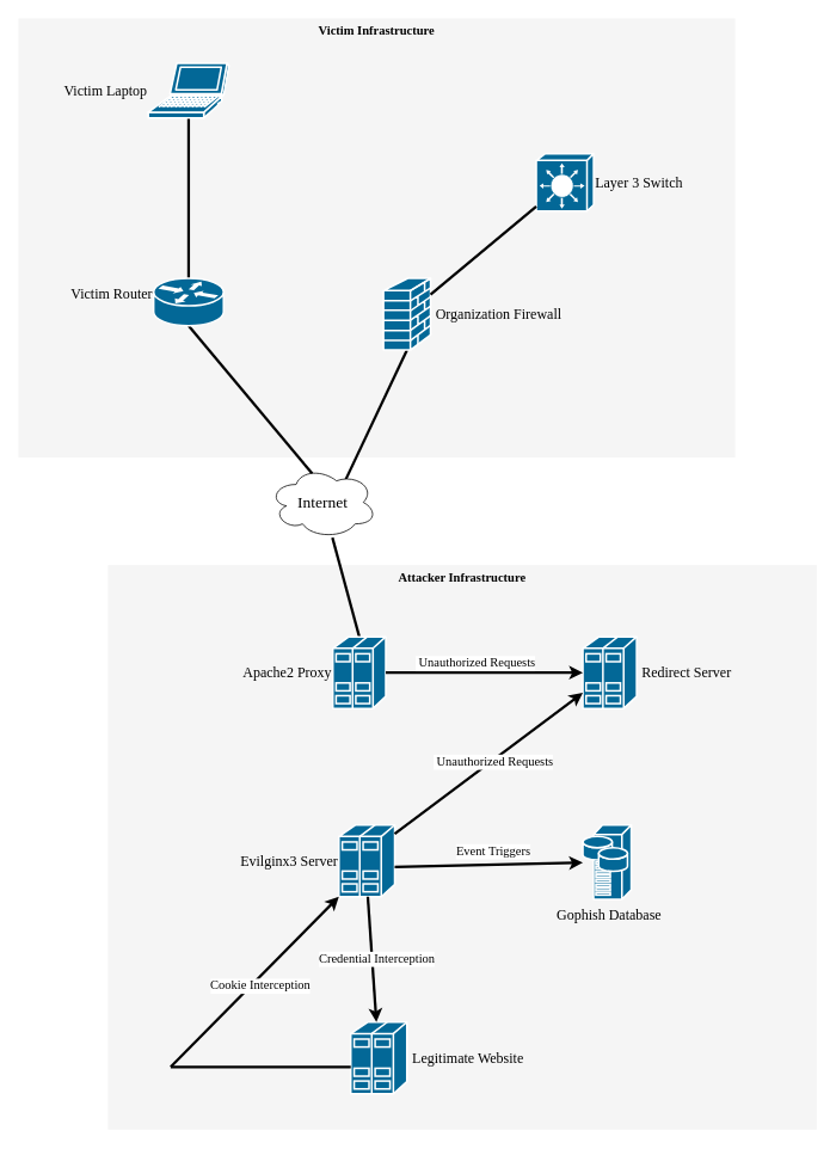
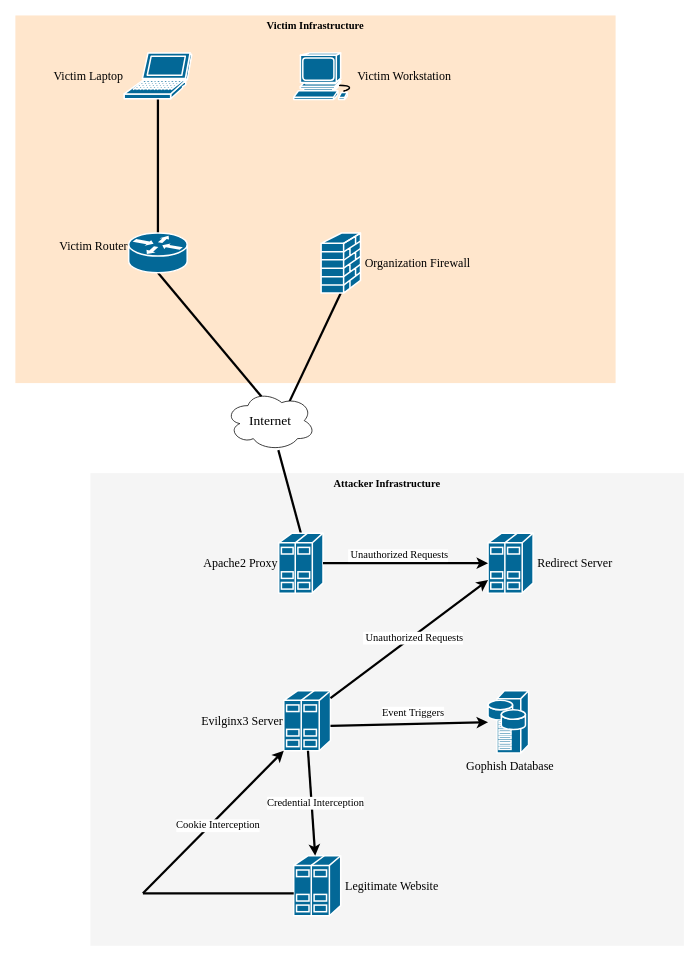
+ <mxCell id="10" value="&lt;font style=&quot;font-size: 16px;&quot; face=&quot;Lucida Console&quot;&gt;Victim Workstation&lt;/font&gt;" style="shape=mxgraph.cisco.computers_and_peripherals.workstation;sketch=0;html=1;pointerEvents=1;dashed=0;fillColor=#036897;strokeColor=#ffffff;strokeWidth=2;verticalLabelPosition=middle;verticalAlign=middle;align=left;outlineConnect=0;labelPosition=right;fontSize=18;" parent="1" vertex="1"><mxGeometry x="391" y="70" width="83" height="62" as="geometry" /></mxCell>
- <mxCell id="12" value="&lt;font face=&quot;Lucida Console&quot; style=&quot;font-size: 16px;&quot;&gt;Layer 3 Switch&lt;/font&gt;" style="shape=mxgraph.cisco.switches.layer_3_switch;sketch=0;html=1;pointerEvents=1;dashed=0;fillColor=#036897;strokeColor=#ffffff;strokeWidth=2;verticalLabelPosition=middle;verticalAlign=middle;align=left;outlineConnect=0;fontSize=18;labelPosition=right;" parent="1" vertex="1"><mxGeometry x="598" y="171" width="64" height="64" as="geometry" /></mxCell>
- <mxCell id="2" value="&lt;font face=&quot;Lucida Console&quot;&gt;Victim Infrastructure&lt;/font&gt;" style="whiteSpace=wrap;html=1;rounded=0;shadow=0;comic=0;strokeWidth=1;fontFamily=Verdana;fontSize=14;fillColor=#f5f5f5;strokeColor=none;verticalAlign=top;fontStyle=1" parent="1" vertex="1"><mxGeometry x="20" y="20" width="800" height="490" as="geometry" /></mxCell>
+ <mxCell id="2" value="&lt;font face=&quot;Lucida Console&quot;&gt;Victim Infrastructure&lt;/font&gt;" style="whiteSpace=wrap;html=1;rounded=0;shadow=0;comic=0;strokeWidth=1;fontFamily=Verdana;fontSize=14;fillColor=#ffe6cc;strokeColor=none;verticalAlign=top;fontStyle=1;" parent="1" vertex="1"><mxGeometry x="20" y="20" width="800" height="490" as="geometry" /></mxCell>
- <mxCell id="13" style="edgeStyle=none;html=1;labelBackgroundColor=none;startFill=0;endArrow=none;endFill=0;strokeWidth=3;fontFamily=Verdana;fontSize=12;" parent="1" source="9" target="12" edge="1"><mxGeometry relative="1" as="geometry"><mxPoint x="540" y="294.998" as="sourcePoint" /><mxPoint x="786" y="429.902" as="targetPoint" /></mxGeometry></mxCell>
